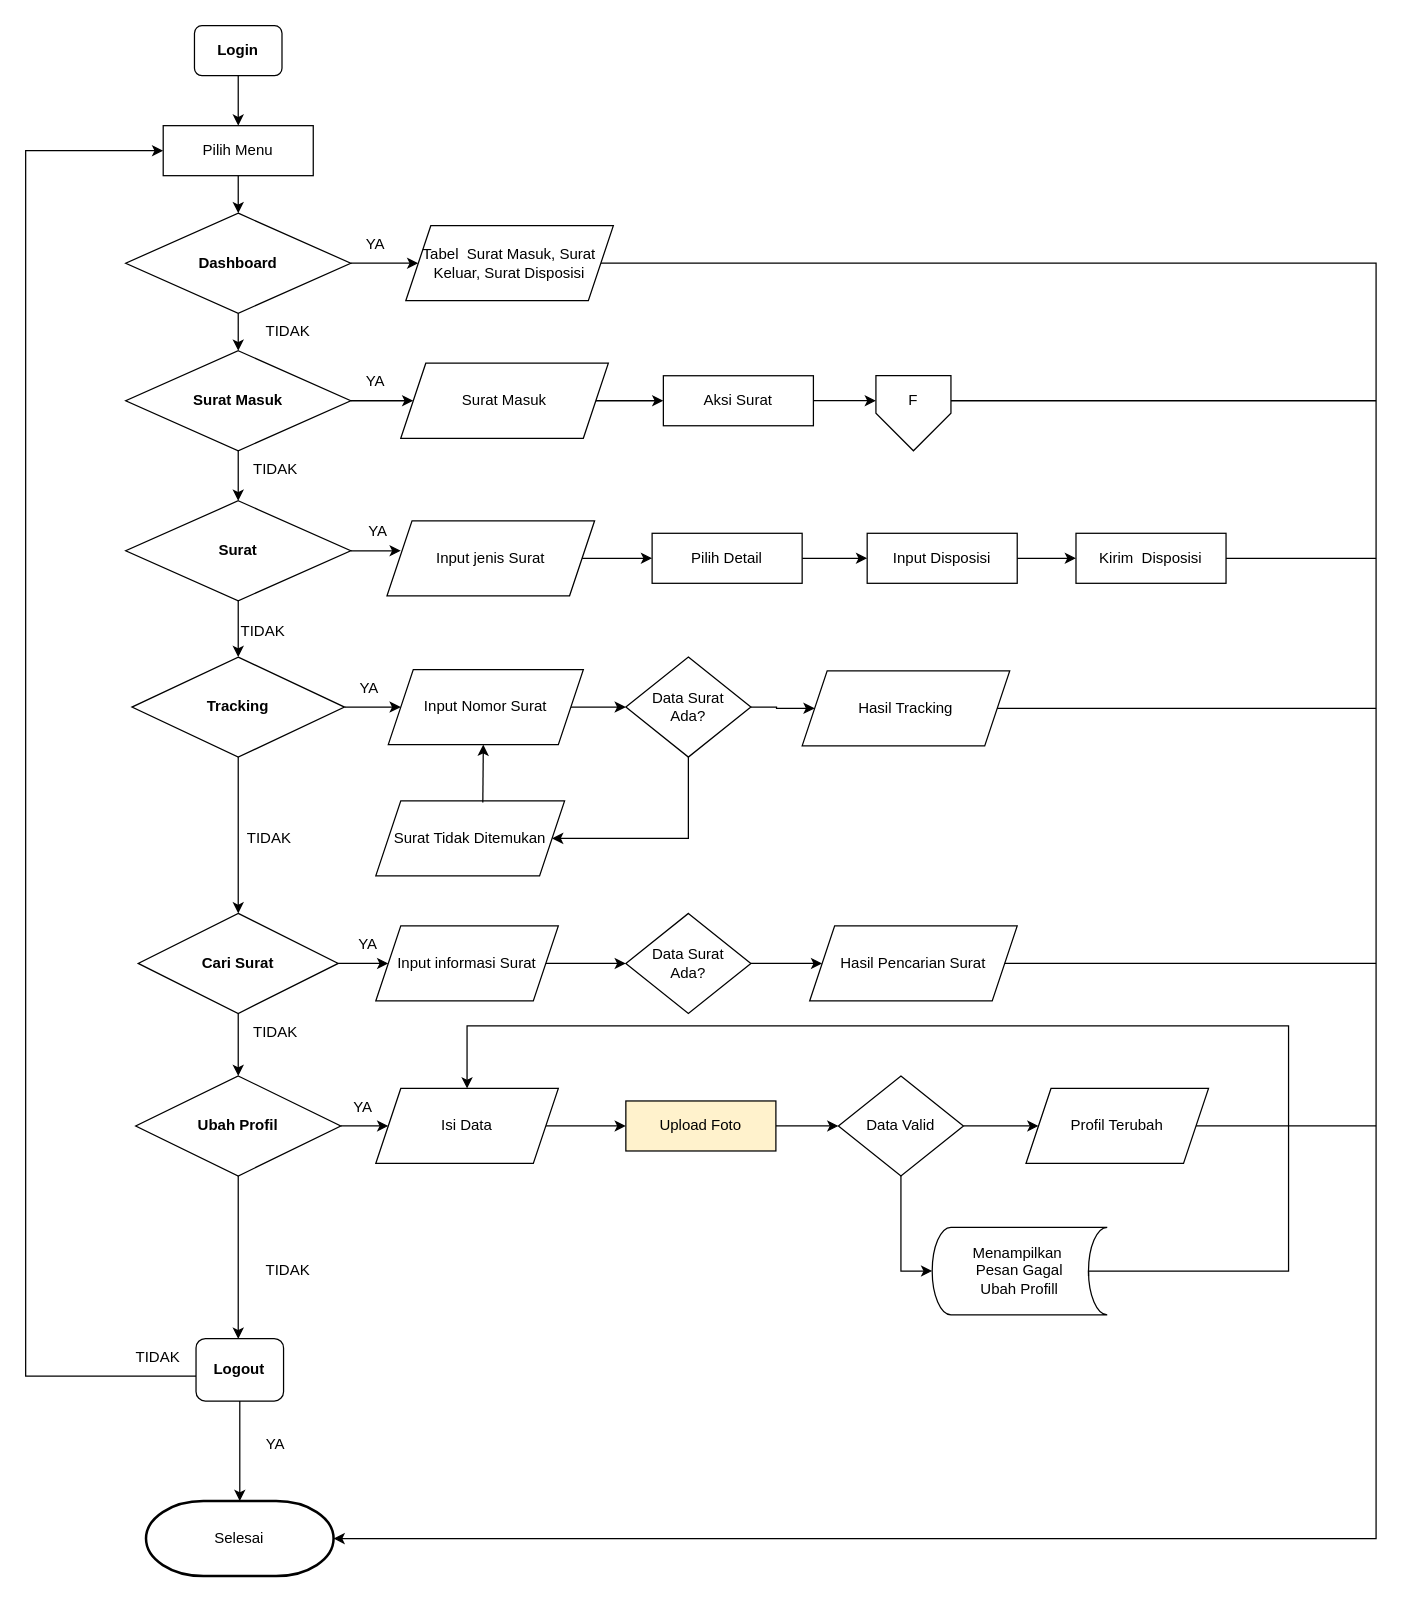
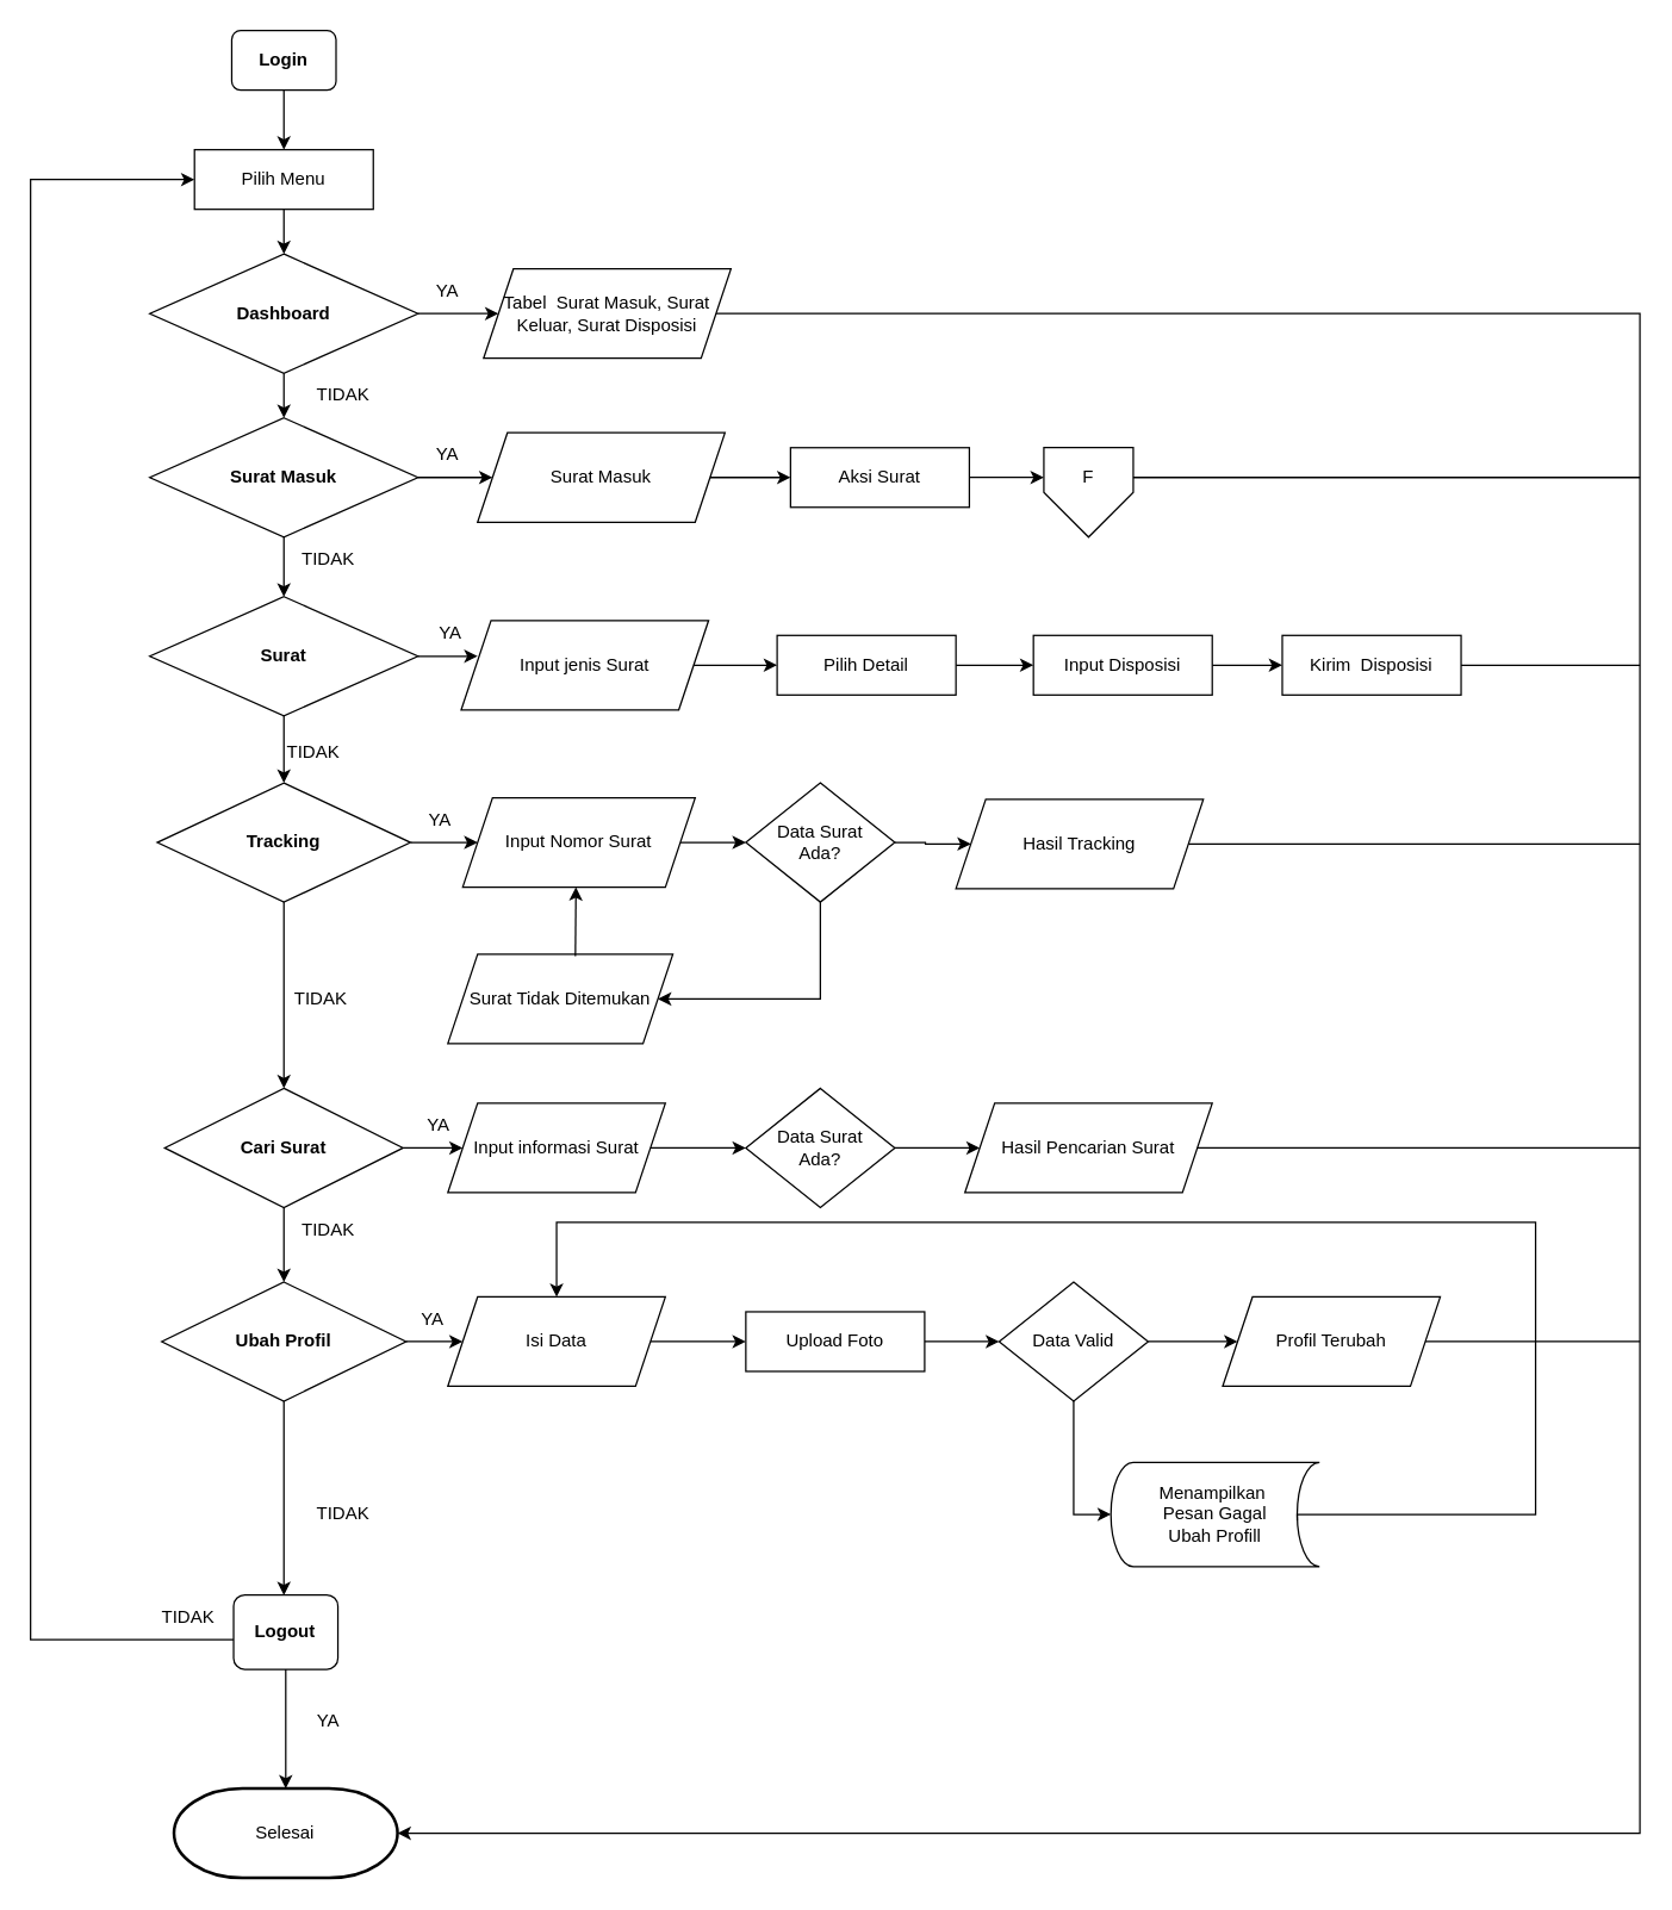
- <mxCell id="48" value="Upload Foto" style="rounded=0;whiteSpace=wrap;html=1;fillColor=#fff2cc;" parent="1" vertex="1"><mxGeometry x="500" y="880" width="120" height="40" as="geometry" /></mxCell>
+ <mxCell id="48" value="Upload Foto" style="rounded=0;whiteSpace=wrap;html=1;" parent="1" vertex="1"><mxGeometry x="500" y="880" width="120" height="40" as="geometry" /></mxCell>
